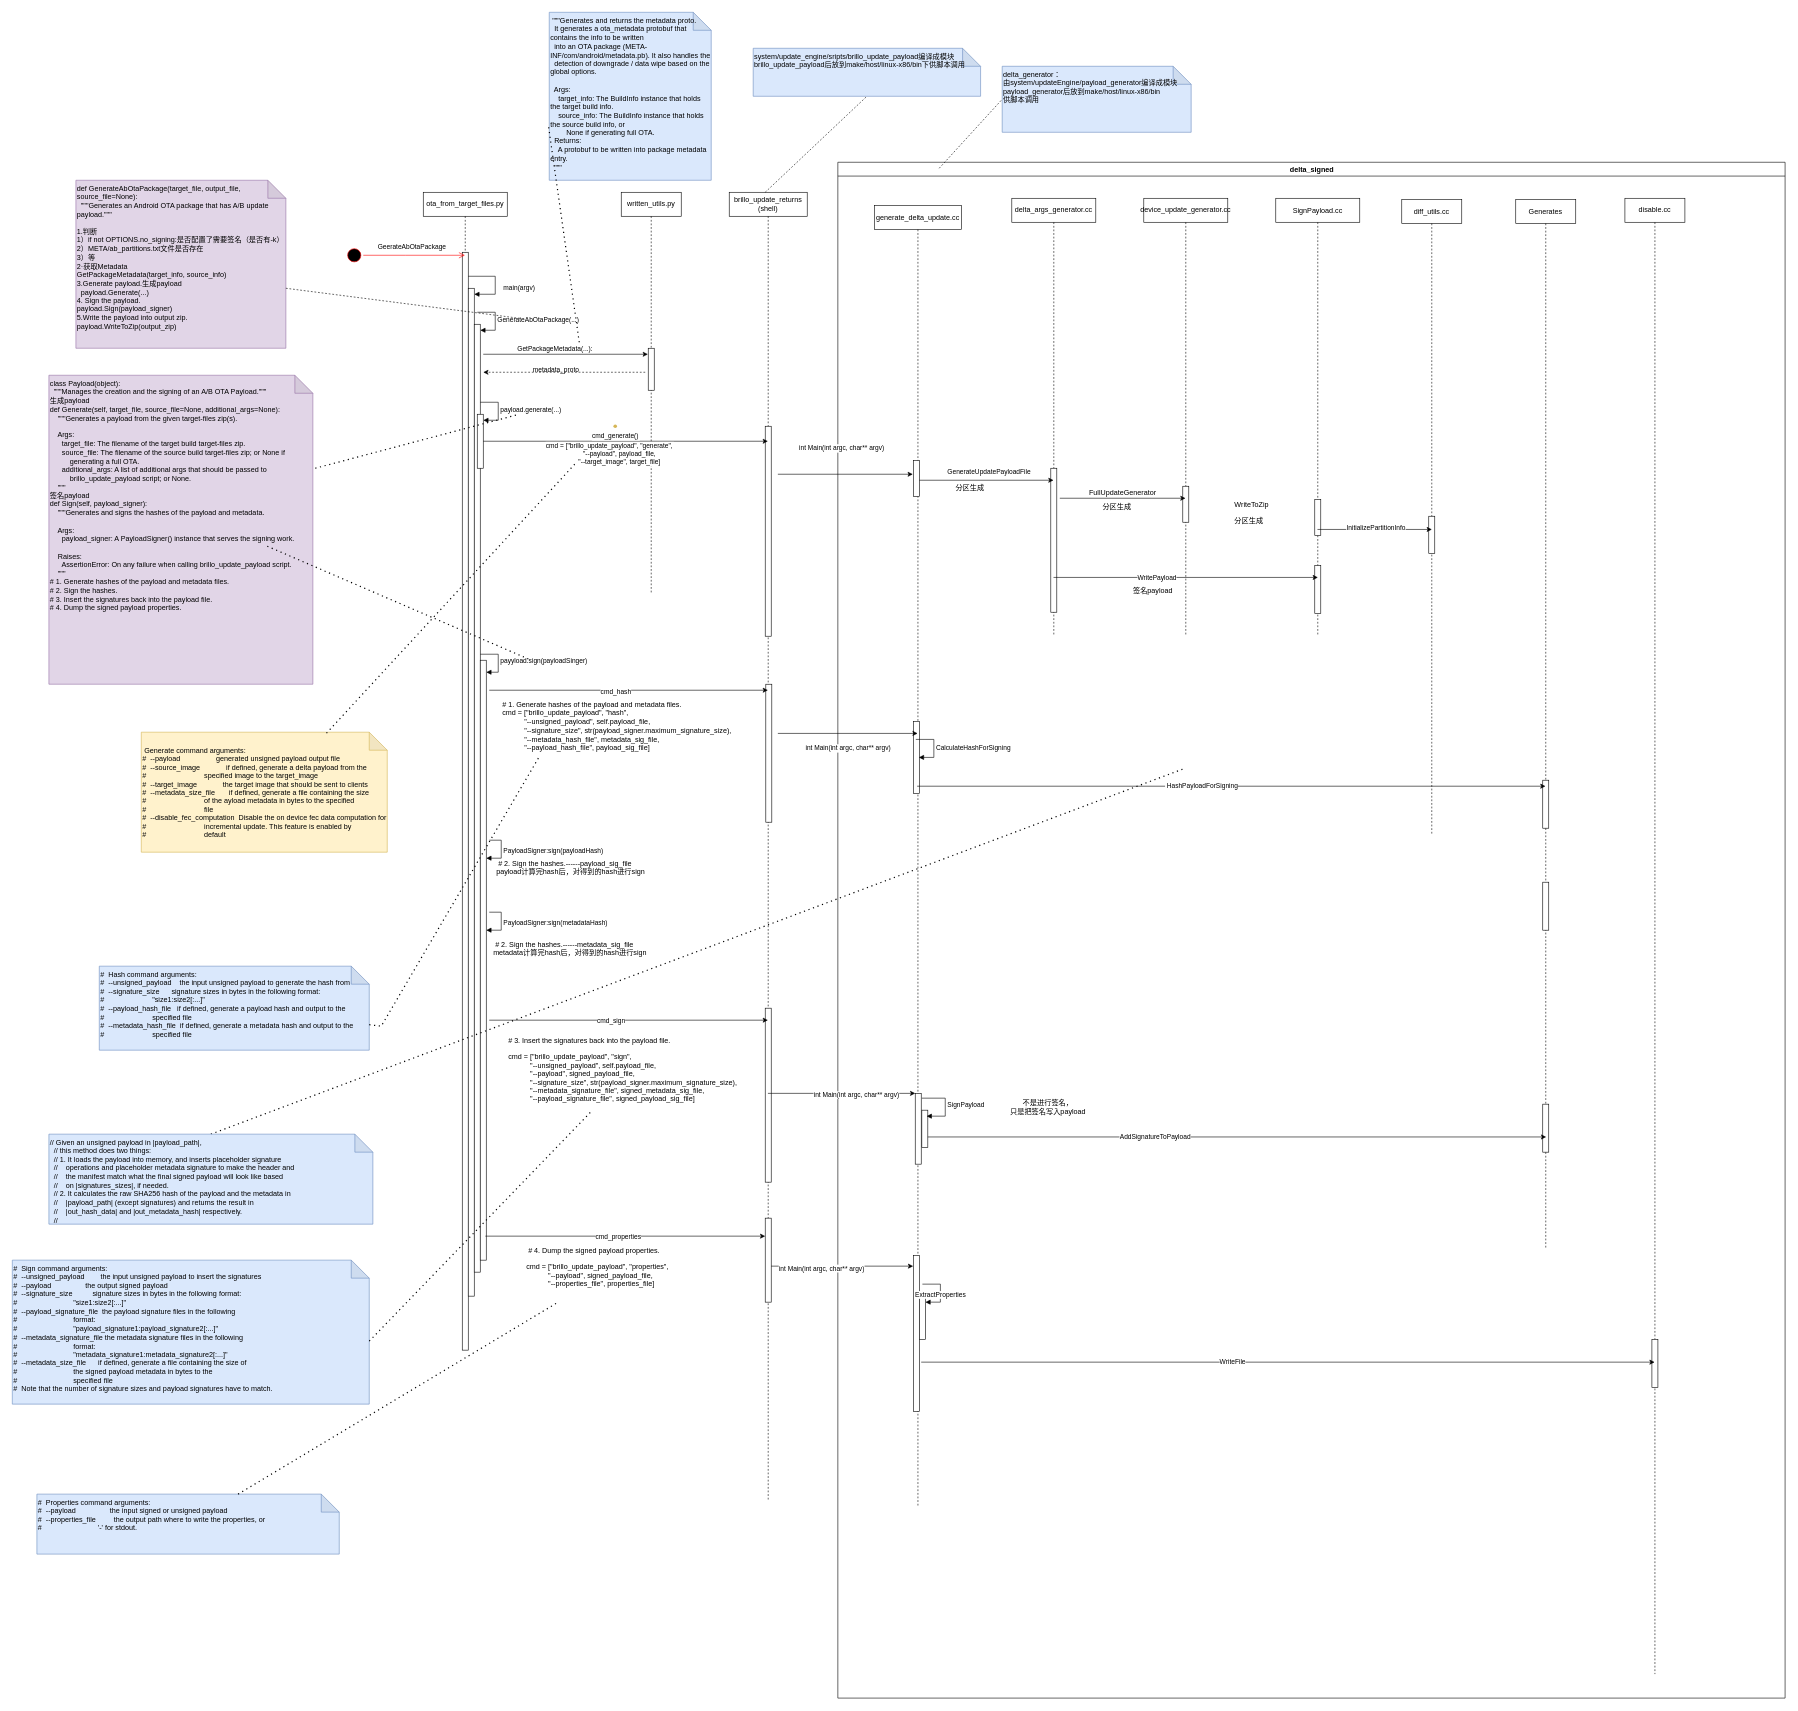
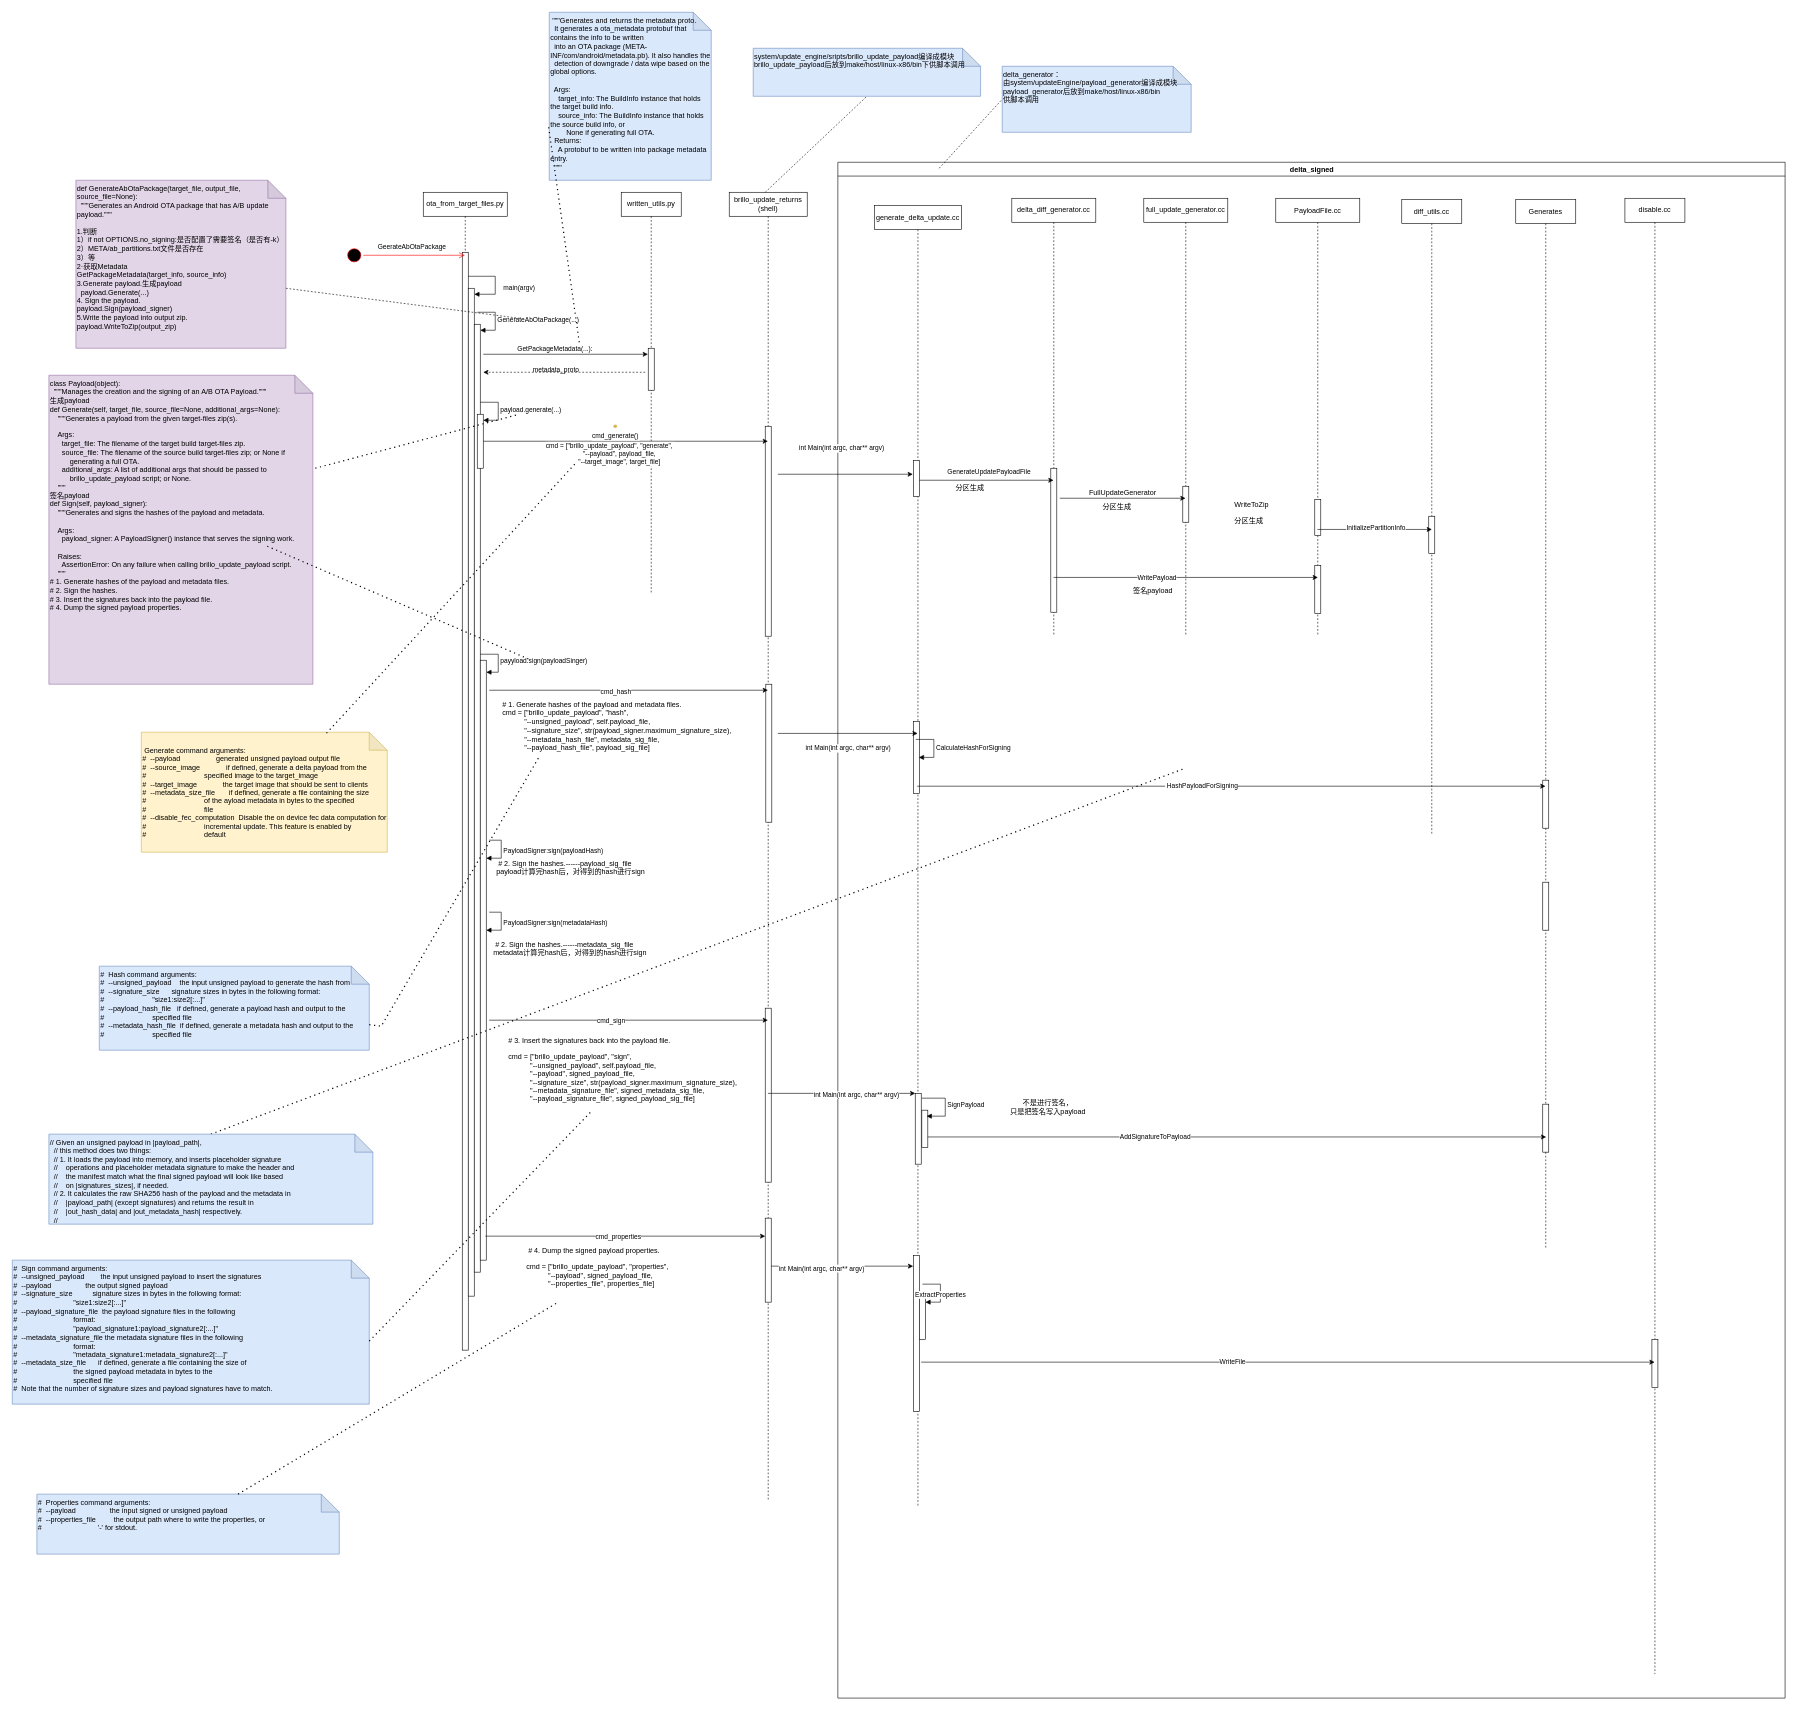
- <mxCell id="40" value="delta_args_generator.cc" style="shape=umlLifeline;perimeter=lifelinePerimeter;whiteSpace=wrap;html=1;container=1;dropTarget=0;collapsible=0;recursiveResize=0;outlineConnect=0;portConstraint=eastwest;newEdgeStyle={&quot;edgeStyle&quot;:&quot;elbowEdgeStyle&quot;,&quot;elbow&quot;:&quot;vertical&quot;,&quot;curved&quot;:0,&quot;rounded&quot;:0};" parent="39" vertex="1"><mxGeometry x="290" y="60" width="140" height="730" as="geometry" /></mxCell>
+ <mxCell id="40" value="delta_diff_generator.cc" style="shape=umlLifeline;perimeter=lifelinePerimeter;whiteSpace=wrap;html=1;container=1;dropTarget=0;collapsible=0;recursiveResize=0;outlineConnect=0;portConstraint=eastwest;newEdgeStyle={&quot;edgeStyle&quot;:&quot;elbowEdgeStyle&quot;,&quot;elbow&quot;:&quot;vertical&quot;,&quot;curved&quot;:0,&quot;rounded&quot;:0};" parent="39" vertex="1"><mxGeometry x="290" y="60" width="140" height="730" as="geometry" /></mxCell>
- <mxCell id="44" value="device_update_generator.cc" style="shape=umlLifeline;perimeter=lifelinePerimeter;whiteSpace=wrap;html=1;container=1;dropTarget=0;collapsible=0;recursiveResize=0;outlineConnect=0;portConstraint=eastwest;newEdgeStyle={&quot;edgeStyle&quot;:&quot;elbowEdgeStyle&quot;,&quot;elbow&quot;:&quot;vertical&quot;,&quot;curved&quot;:0,&quot;rounded&quot;:0};" parent="39" vertex="1"><mxGeometry x="510" y="60" width="140" height="730" as="geometry" /></mxCell>
+ <mxCell id="44" value="full_update_generator.cc" style="shape=umlLifeline;perimeter=lifelinePerimeter;whiteSpace=wrap;html=1;container=1;dropTarget=0;collapsible=0;recursiveResize=0;outlineConnect=0;portConstraint=eastwest;newEdgeStyle={&quot;edgeStyle&quot;:&quot;elbowEdgeStyle&quot;,&quot;elbow&quot;:&quot;vertical&quot;,&quot;curved&quot;:0,&quot;rounded&quot;:0};" parent="39" vertex="1"><mxGeometry x="510" y="60" width="140" height="730" as="geometry" /></mxCell>
- <mxCell id="49" value="SignPayload.cc" style="shape=umlLifeline;perimeter=lifelinePerimeter;container=1;dropTarget=0;collapsible=0;recursiveResize=0;outlineConnect=0;portConstraint=eastwest;newEdgeStyle={&quot;edgeStyle&quot;:&quot;elbowEdgeStyle&quot;,&quot;elbow&quot;:&quot;vertical&quot;,&quot;curved&quot;:0,&quot;rounded&quot;:0};" parent="39" vertex="1"><mxGeometry x="730" y="60" width="140" height="730" as="geometry" /></mxCell>
+ <mxCell id="49" value="PayloadFile.cc" style="shape=umlLifeline;perimeter=lifelinePerimeter;container=1;dropTarget=0;collapsible=0;recursiveResize=0;outlineConnect=0;portConstraint=eastwest;newEdgeStyle={&quot;edgeStyle&quot;:&quot;elbowEdgeStyle&quot;,&quot;elbow&quot;:&quot;vertical&quot;,&quot;curved&quot;:0,&quot;rounded&quot;:0};" parent="39" vertex="1"><mxGeometry x="730" y="60" width="140" height="730" as="geometry" /></mxCell>
